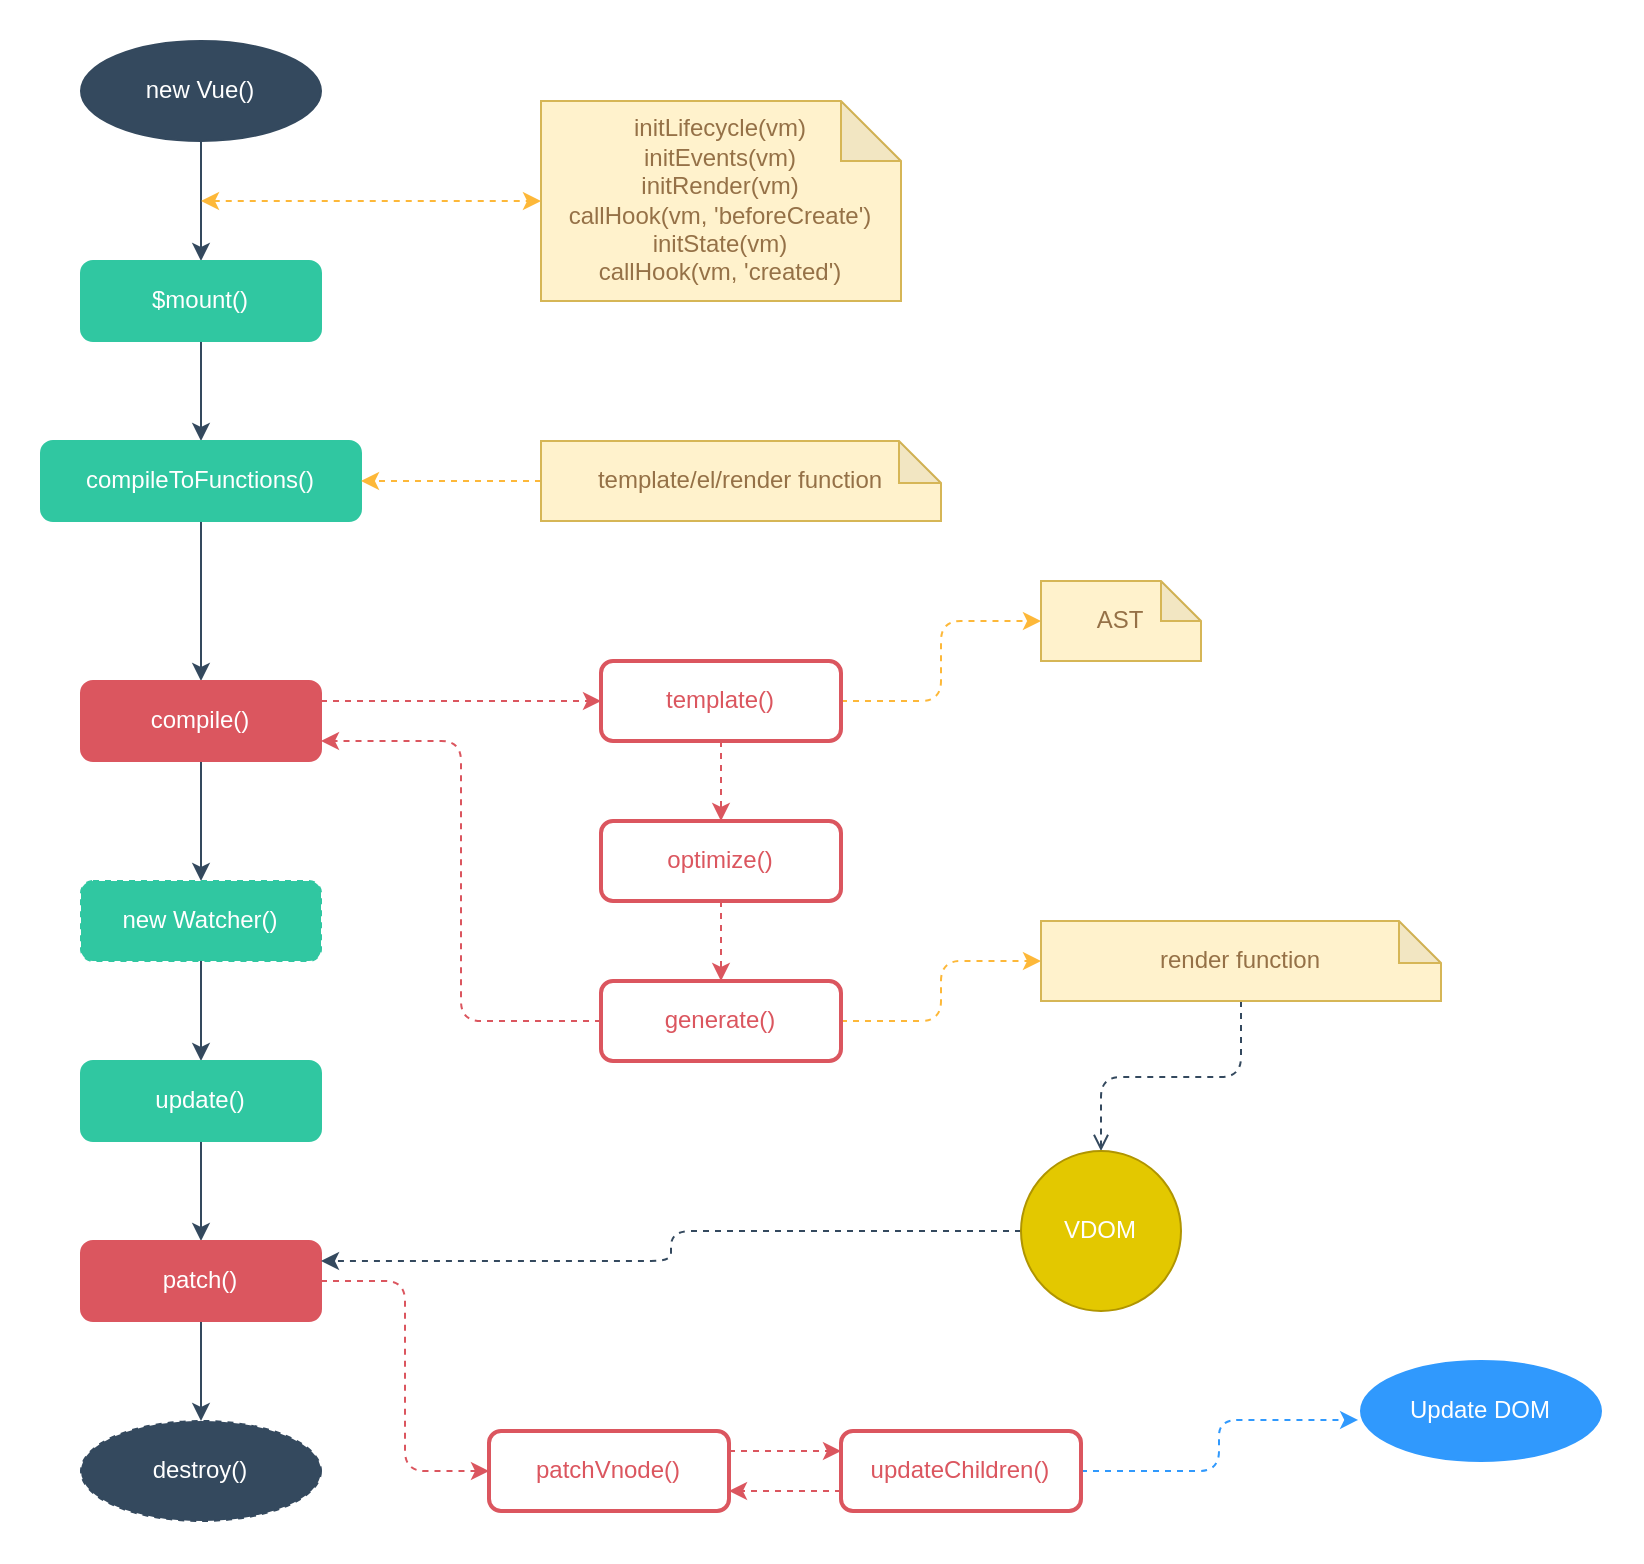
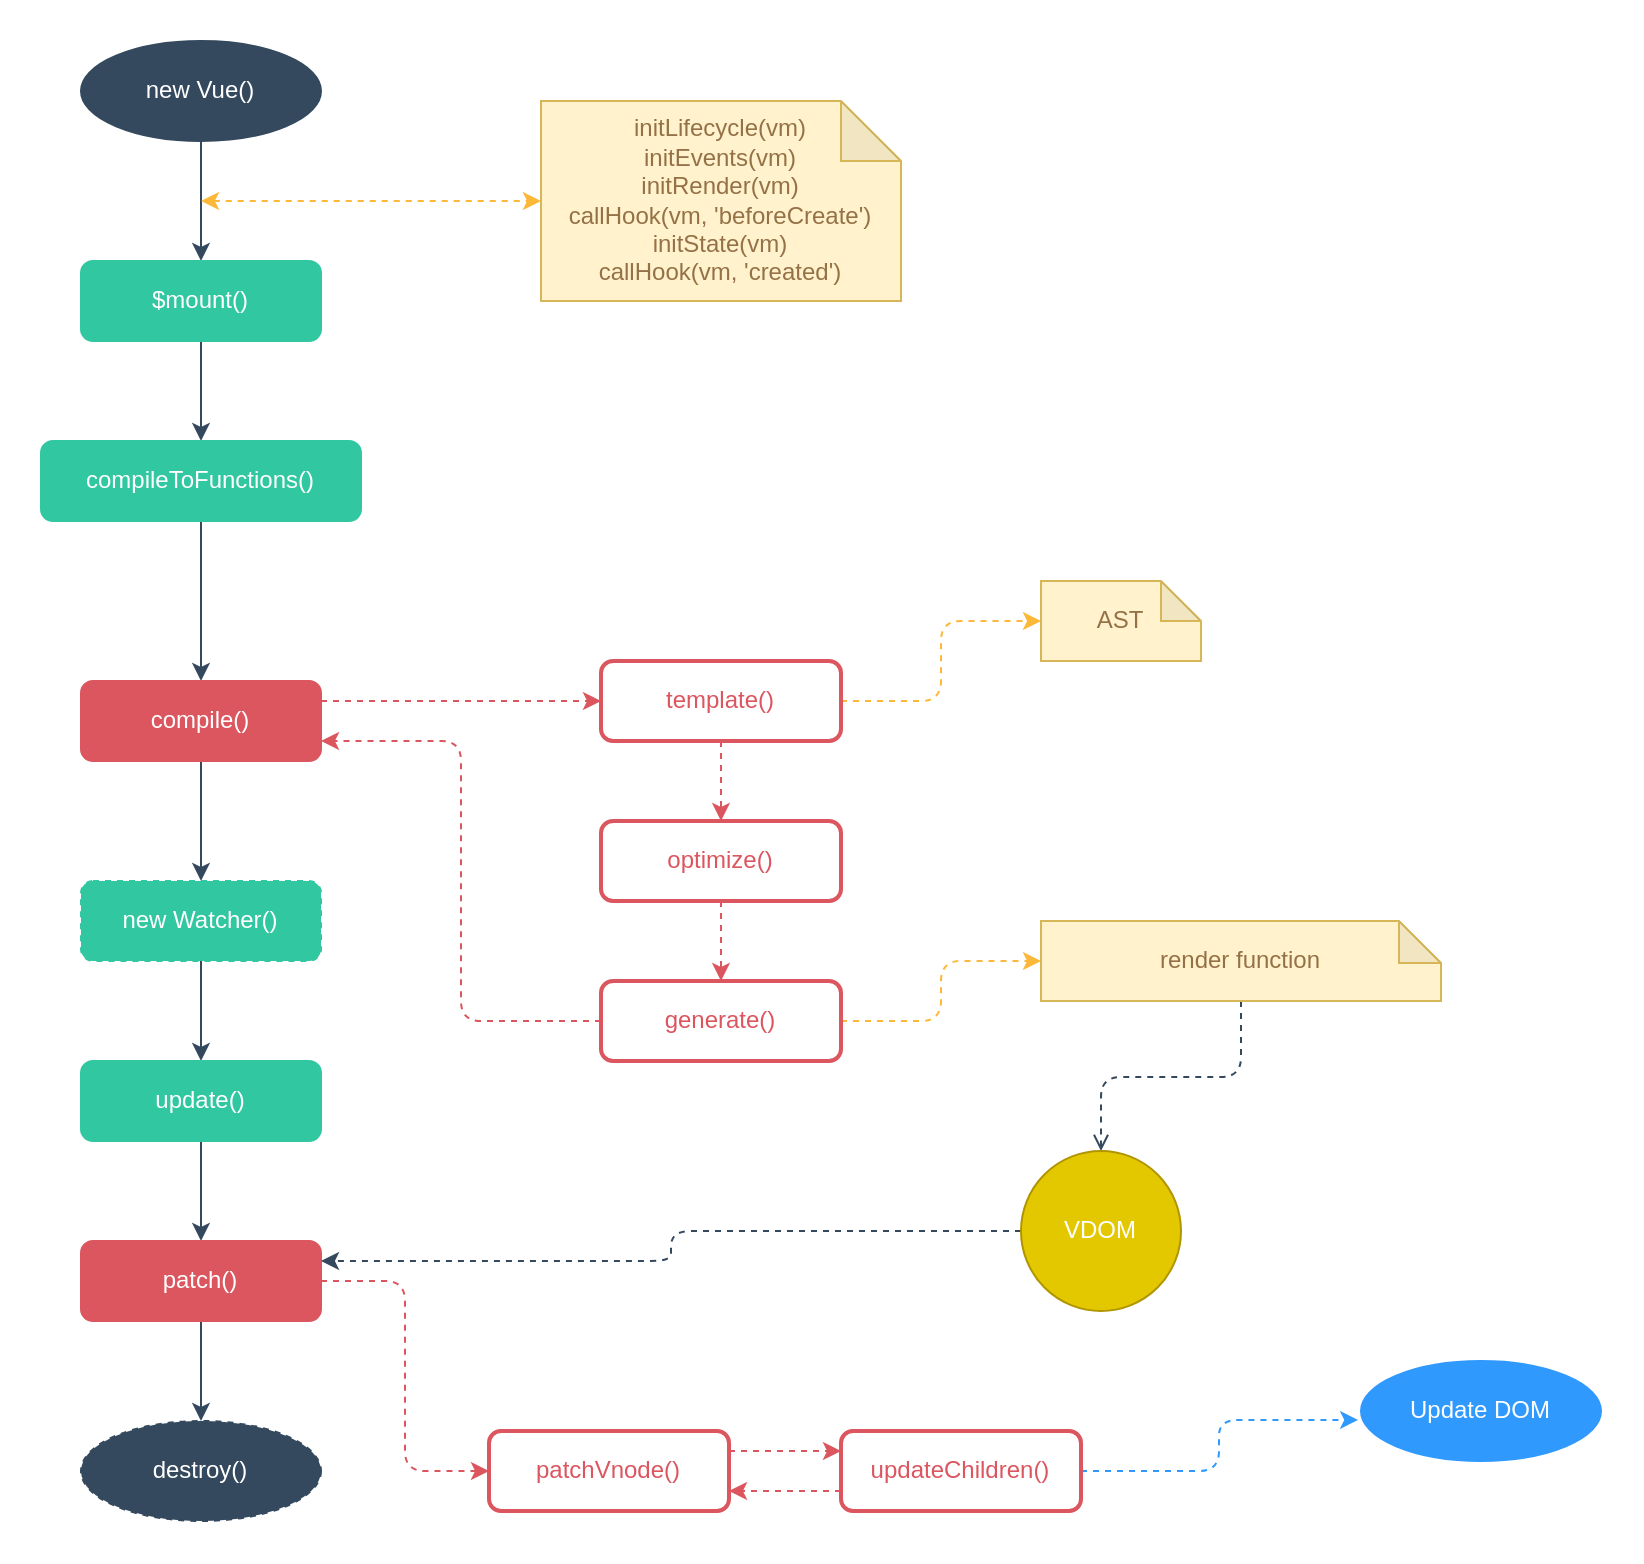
- <mxCell id="10" style="edgeStyle=none;html=1;entryX=1;entryY=0.5;entryDx=0;entryDy=0;fontColor=#957147;strokeColor=#FDB839;dashed=1;" edge="1" parent="1" source="11" target="9"><mxGeometry relative="1" as="geometry" /></mxCell>
- <mxCell id="11" value="template/el/render function" style="shape=note;whiteSpace=wrap;html=1;backgroundOutline=1;darkOpacity=0.05;strokeColor=#d6b656;fillColor=#fff2cc;size=21;fontColor=#957147;" vertex="1" parent="1"><mxGeometry x="270" y="220" width="200" height="40" as="geometry" /></mxCell>
